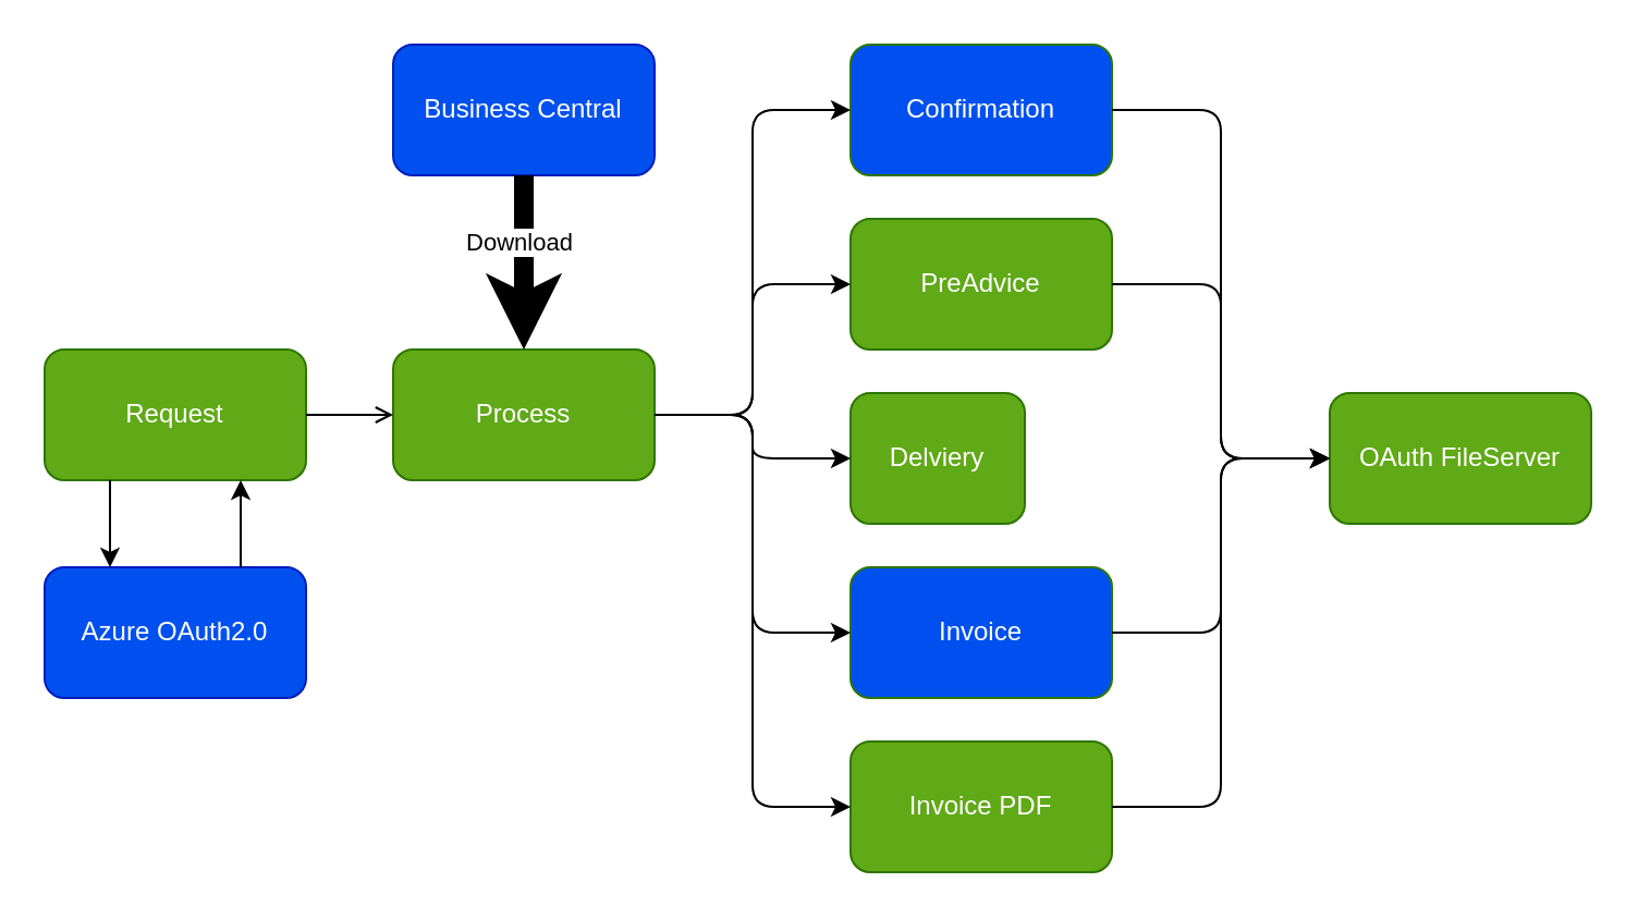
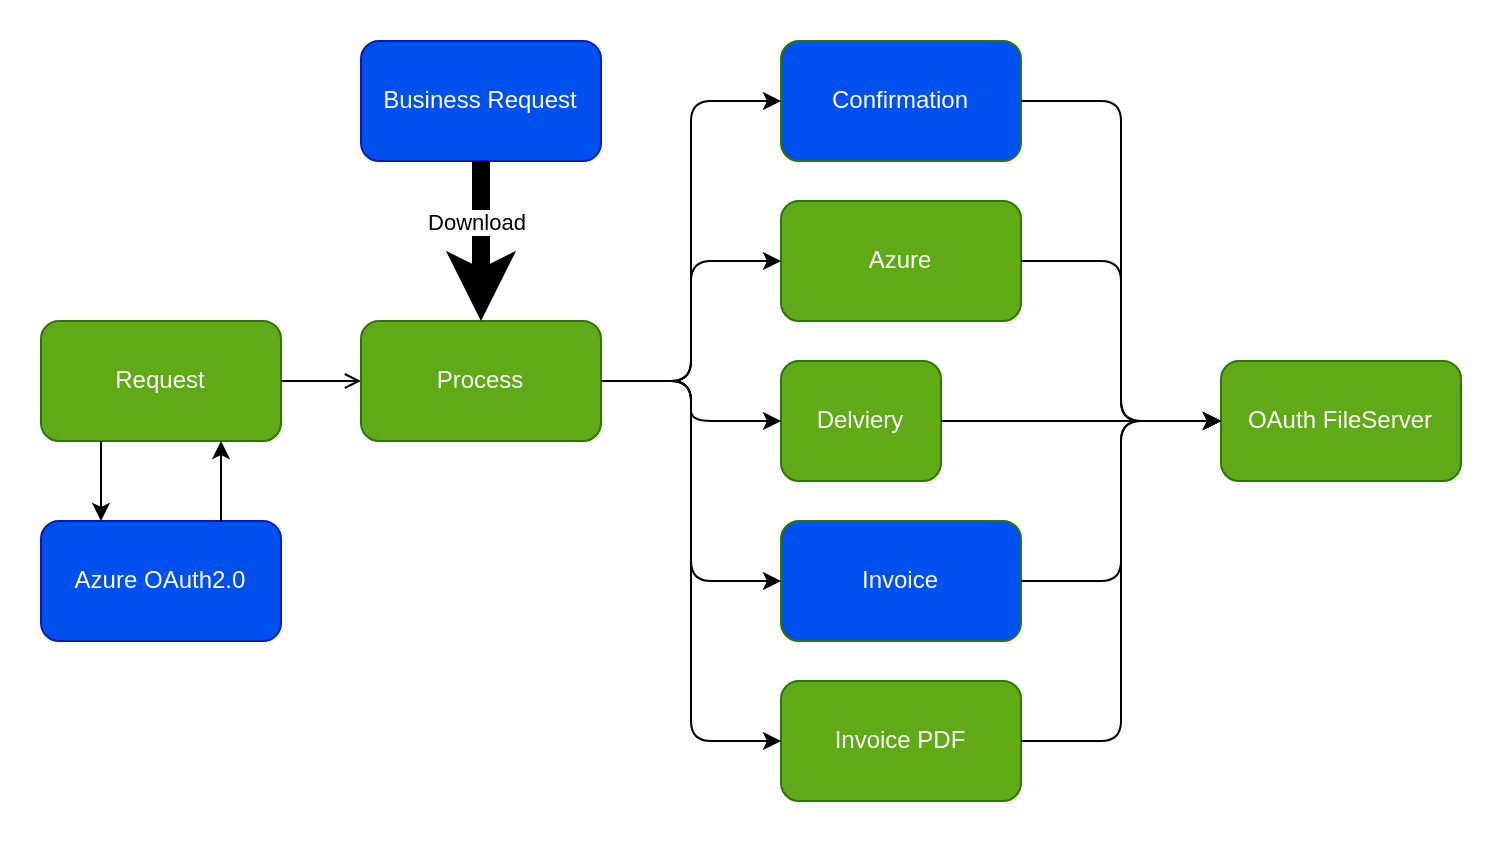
- <mxCell id="4" value="Business Central" style="rounded=1;whiteSpace=wrap;html=1;fillColor=#0050ef;fontColor=#ffffff;strokeColor=#001DBC;" parent="1" vertex="1"><mxGeometry x="180" y="20" width="120" height="60" as="geometry" /></mxCell>
+ <mxCell id="4" value="Business Request" style="rounded=1;whiteSpace=wrap;html=1;fillColor=#0050ef;fontColor=#ffffff;strokeColor=#001DBC;" parent="1" vertex="1"><mxGeometry x="180" y="20" width="120" height="60" as="geometry" /></mxCell>
- <mxCell id="11" value="PreAdvice" style="rounded=1;whiteSpace=wrap;html=1;fillColor=#60a917;fontColor=#ffffff;strokeColor=#2D7600;" parent="1" vertex="1"><mxGeometry x="390" y="100" width="120" height="60" as="geometry" /></mxCell>
+ <mxCell id="11" value="Azure" style="rounded=1;whiteSpace=wrap;html=1;fillColor=#60a917;fontColor=#ffffff;strokeColor=#2D7600;" parent="1" vertex="1"><mxGeometry x="390" y="100" width="120" height="60" as="geometry" /></mxCell>
+ <mxCell id="24" value="" style="endArrow=classic;html=1;rounded=1;entryX=0;entryY=0.5;entryDx=0;entryDy=0;exitX=1;exitY=0.5;exitDx=0;exitDy=0;flowAnimation=0;edgeStyle=orthogonalEdgeStyle;curved=0;" parent="1" source="12" target="21" edge="1"><mxGeometry width="50" height="50" relative="1" as="geometry"><mxPoint x="530" y="70" as="sourcePoint" /><mxPoint x="630" y="230" as="targetPoint" /></mxGeometry></mxCell>
